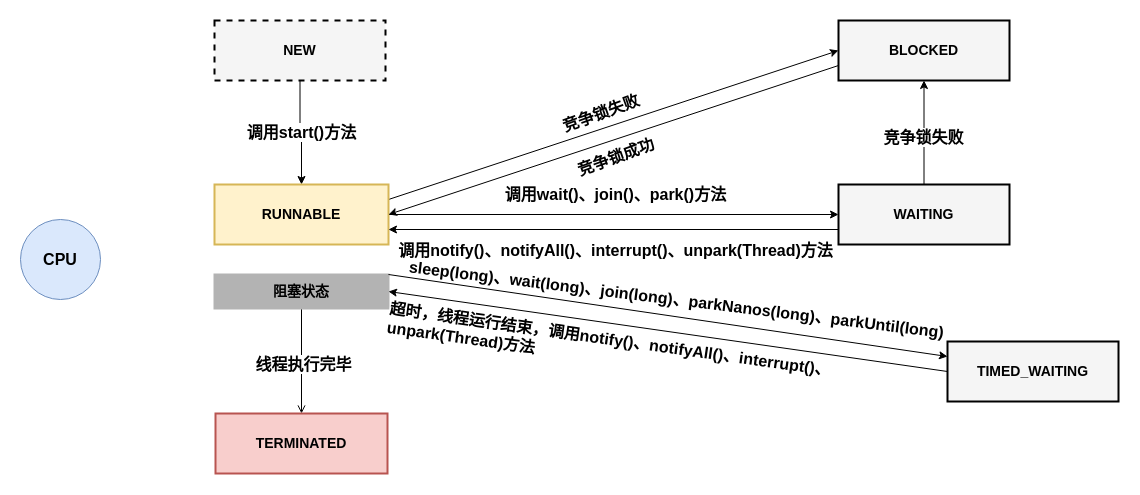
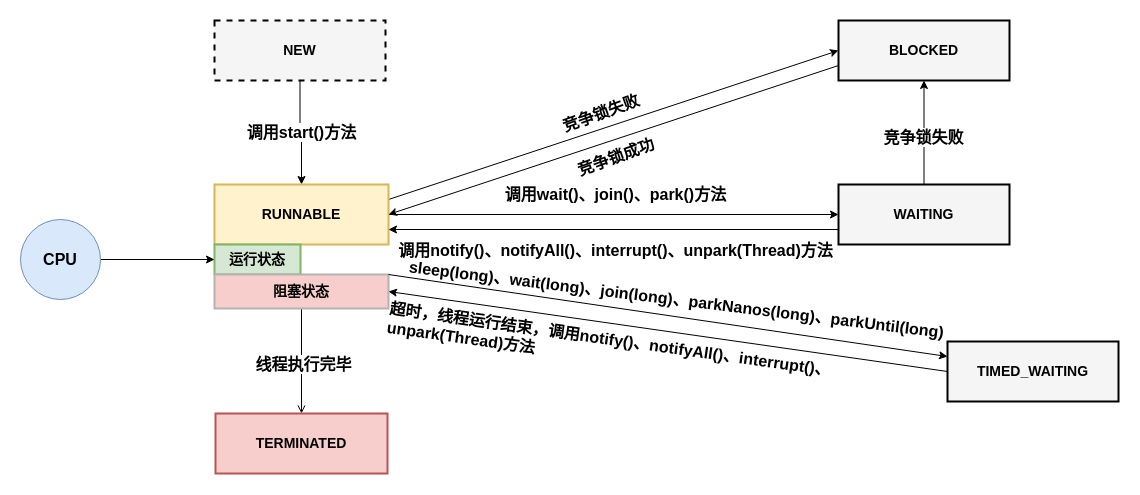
+ <mxCell id="21" style="edgeStyle=orthogonalEdgeStyle;rounded=0;orthogonalLoop=1;jettySize=auto;html=1;entryX=0;entryY=0.5;entryDx=0;entryDy=0;" parent="1" source="22" target="8" edge="1"><mxGeometry relative="1" as="geometry" /></mxCell>
+ <mxCell id="8" value="&lt;b&gt;&lt;font style=&quot;font-size: 14px;&quot;&gt;运行状态&lt;/font&gt;&lt;/b&gt;" style="rounded=0;whiteSpace=wrap;html=1;fillColor=#d5e8d4;strokeColor=#82b366;strokeWidth=2;" parent="1" vertex="1"><mxGeometry x="214" y="244" width="86" height="30" as="geometry" /></mxCell>
- <mxCell id="11" value="&lt;span style=&quot;font-size: 14px;&quot;&gt;&lt;b&gt;阻塞状态&lt;/b&gt;&lt;/span&gt;" style="rounded=0;whiteSpace=wrap;html=1;strokeWidth=2;fillColor=#B3B3B3;strokeColor=#B3B3B3;" parent="1" vertex="1"><mxGeometry x="214" y="274" width="174" height="34" as="geometry" /></mxCell>
+ <mxCell id="11" value="&lt;span style=&quot;font-size: 14px;&quot;&gt;&lt;b&gt;阻塞状态&lt;/b&gt;&lt;/span&gt;" style="rounded=0;whiteSpace=wrap;html=1;strokeWidth=2;fillColor=#f8cecc;strokeColor=#B3B3B3;" parent="1" vertex="1"><mxGeometry x="214" y="274" width="174" height="34" as="geometry" /></mxCell>
